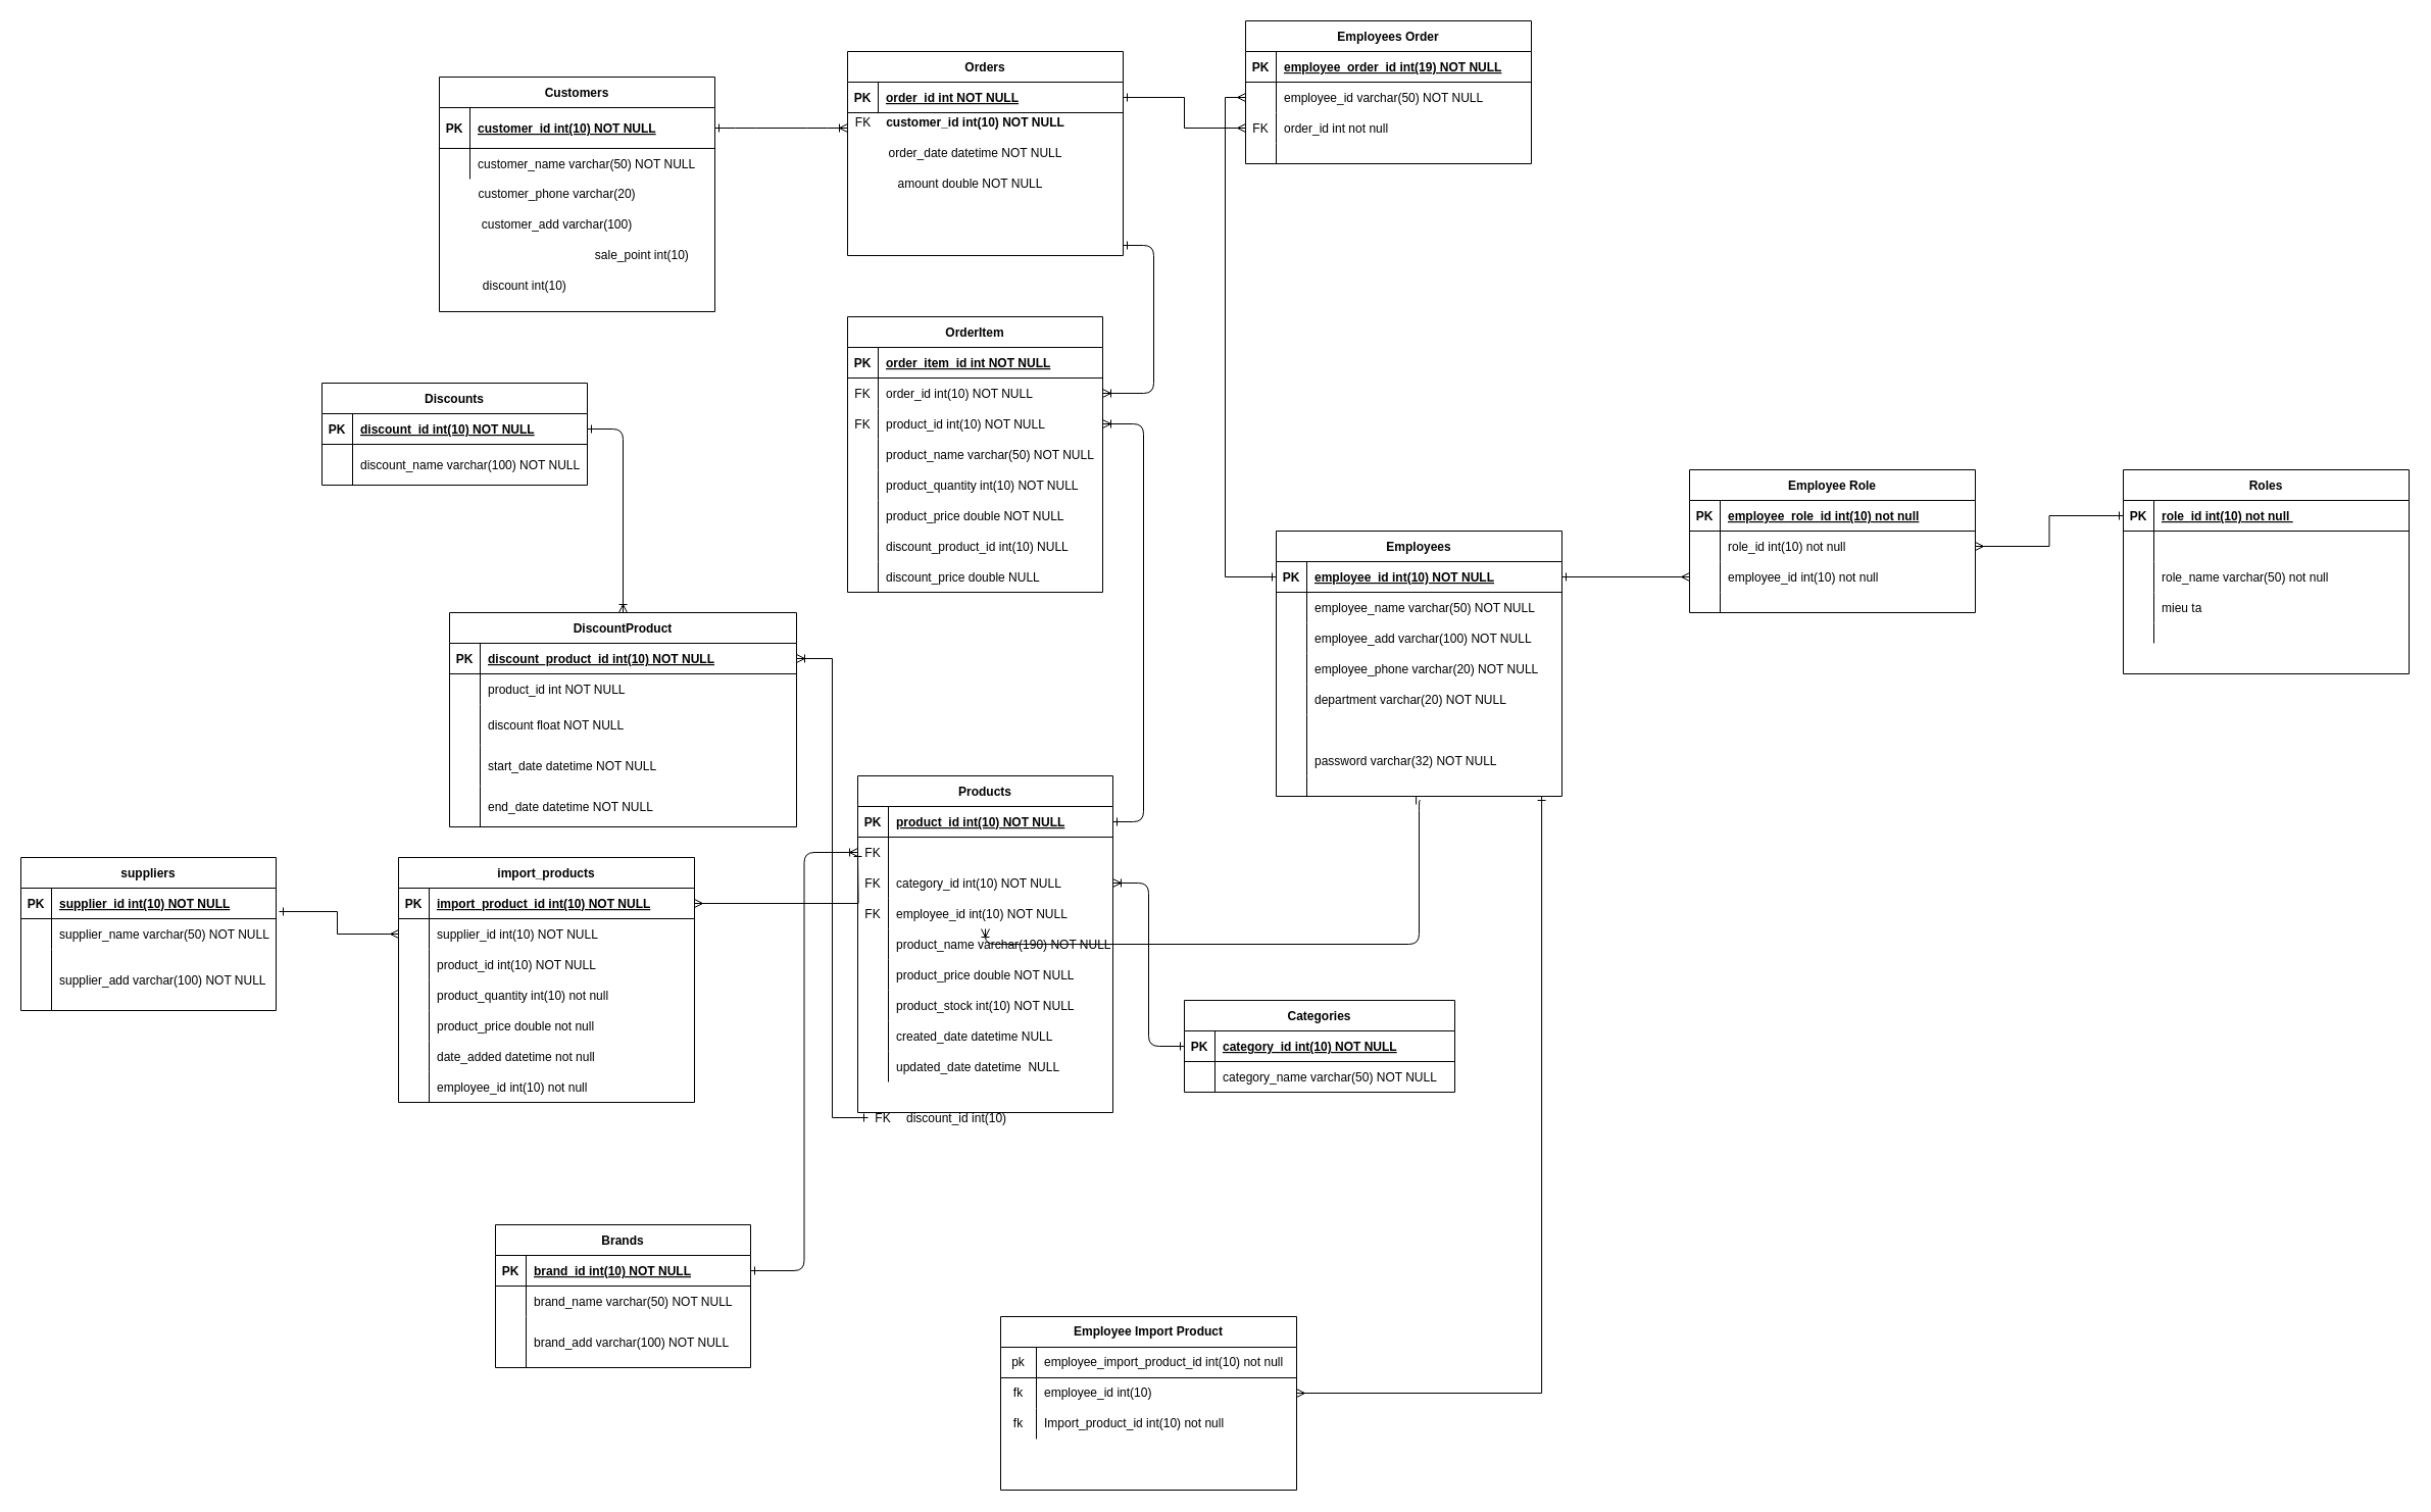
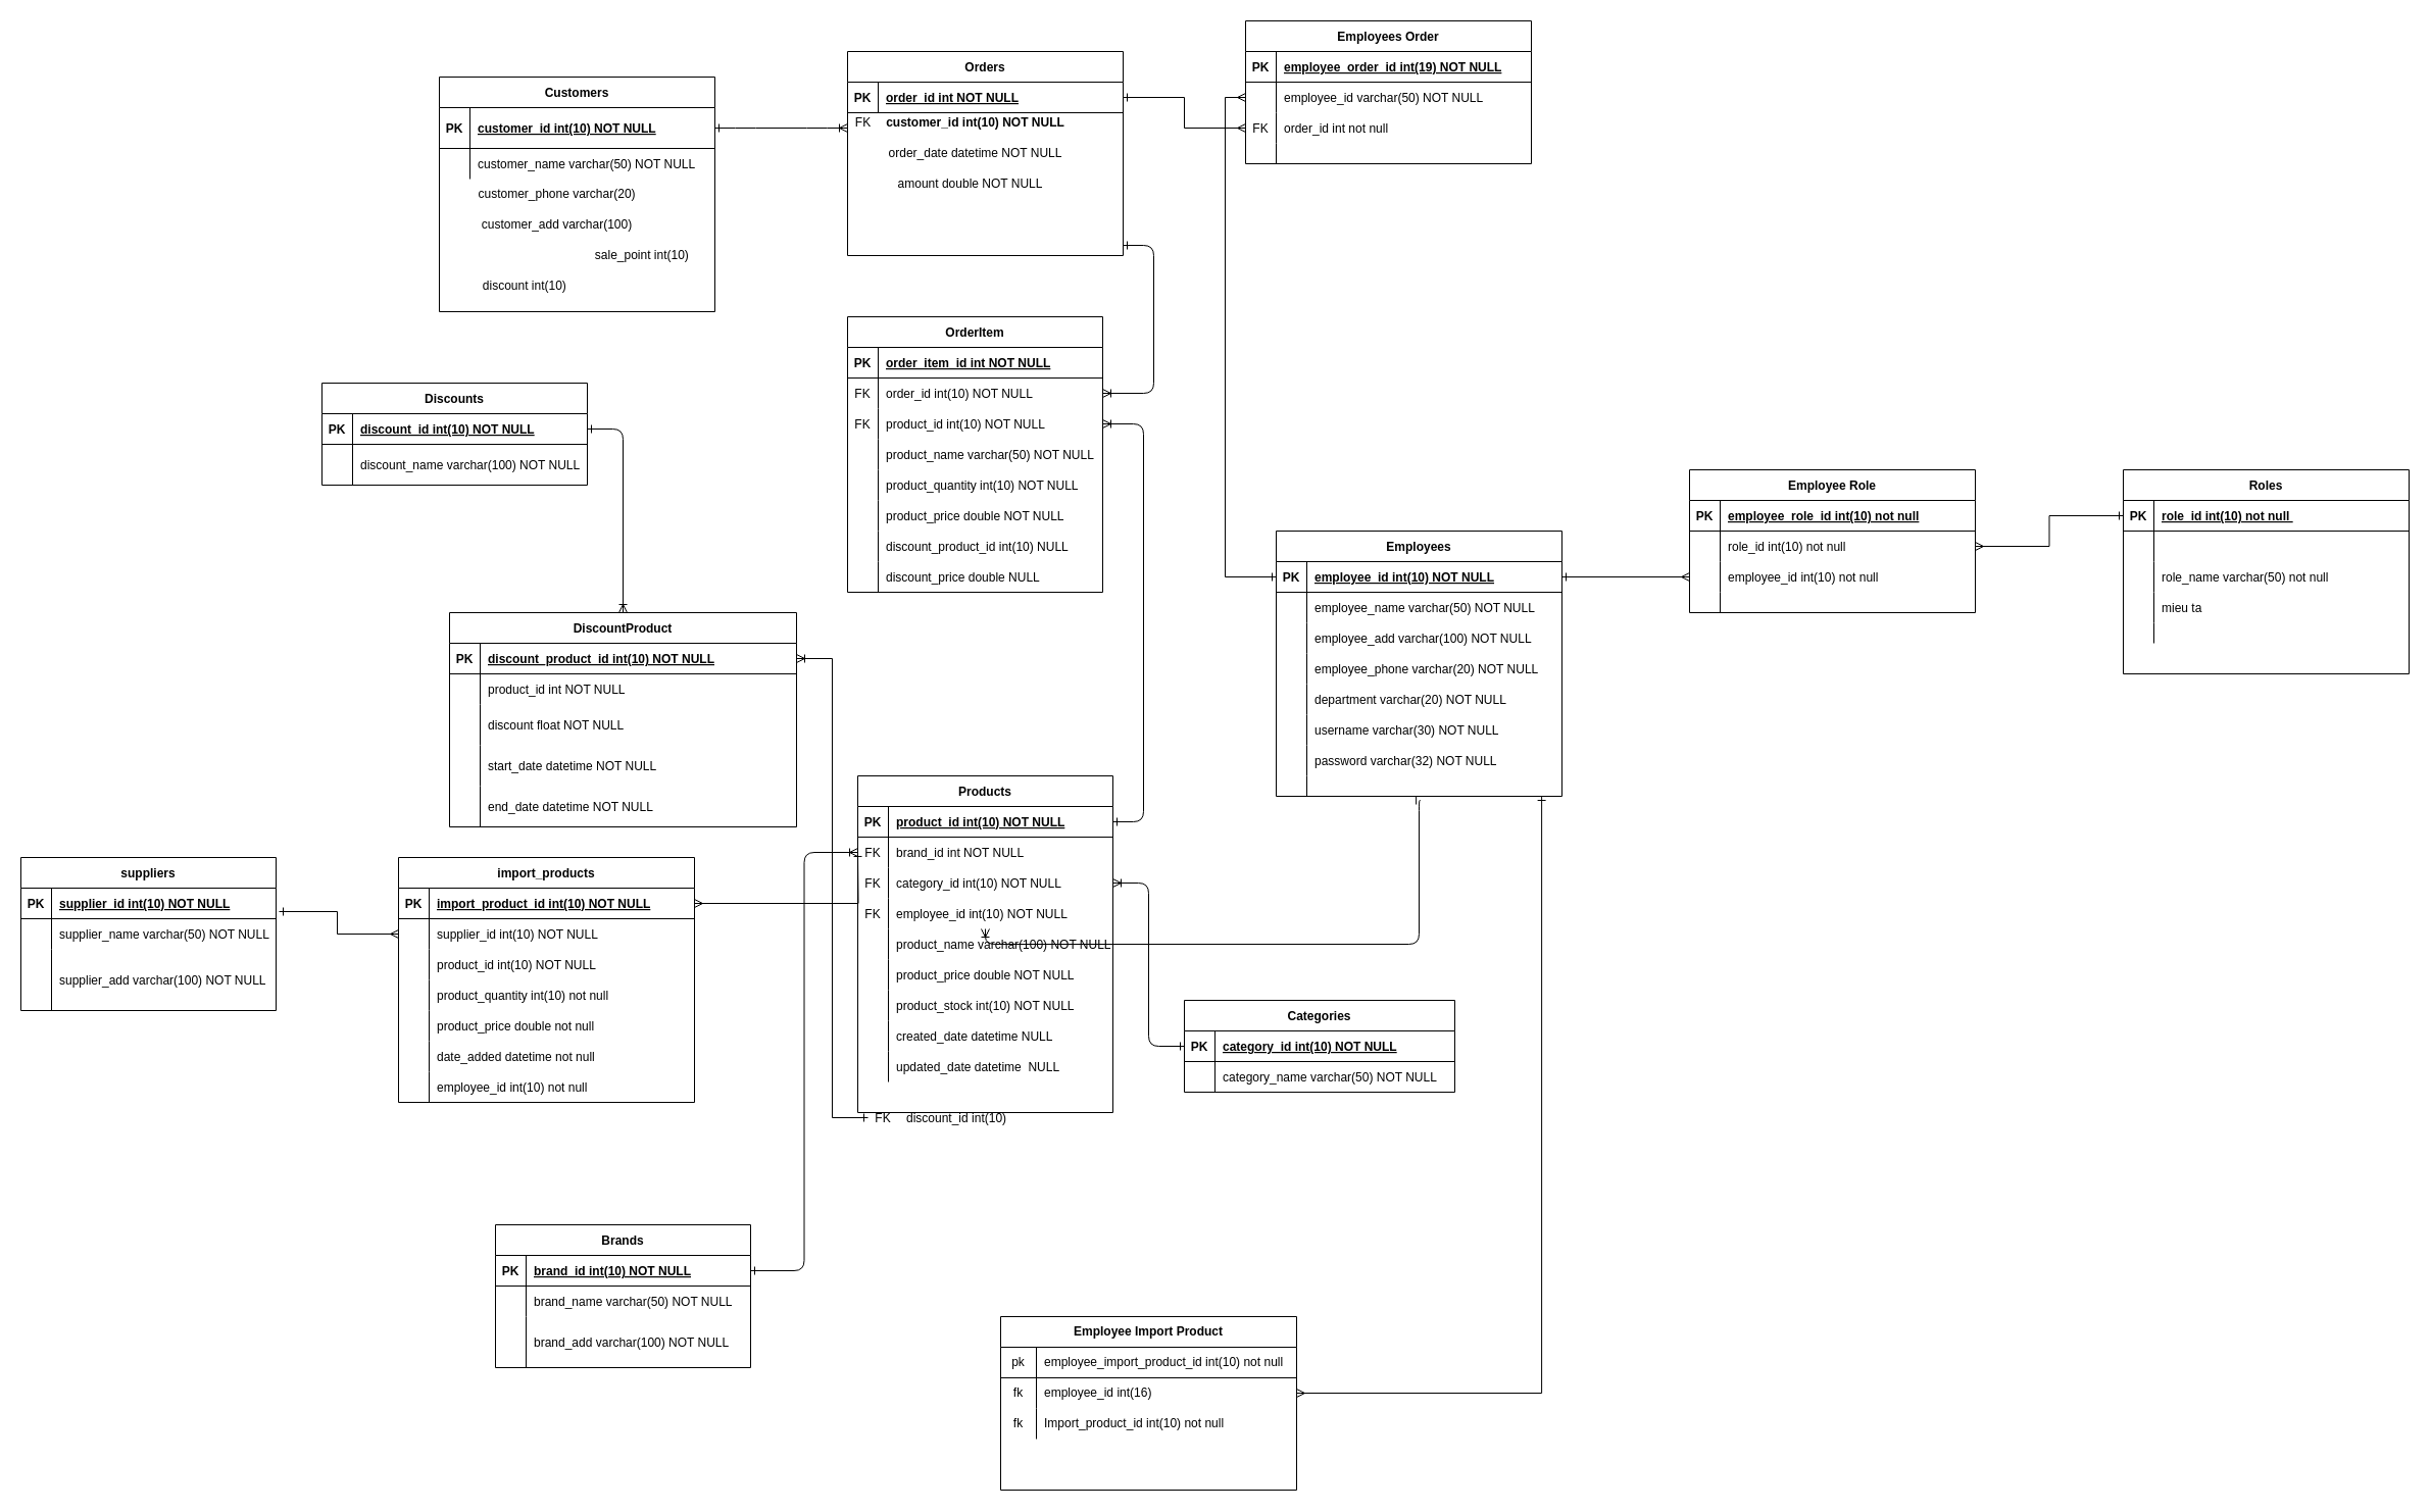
+ <mxCell id="179" value="username varchar(30) NOT NULL" style="shape=partialRectangle;overflow=hidden;connectable=0;fillColor=none;top=0;left=0;bottom=0;right=0;align=left;spacingLeft=6;" parent="177" vertex="1"><mxGeometry x="30" width="250" height="30" as="geometry" /></mxCell>
+ <mxCell id="53" value="brand_id int NOT NULL" style="shape=partialRectangle;overflow=hidden;connectable=0;fillColor=none;top=0;left=0;bottom=0;right=0;align=left;spacingLeft=6;" parent="51" vertex="1"><mxGeometry x="30" width="220" height="30" as="geometry" /></mxCell>
- <mxCell id="62" value="product_name varchar(190) NOT NULL" style="shape=partialRectangle;overflow=hidden;connectable=0;fillColor=none;top=0;left=0;bottom=0;right=0;align=left;spacingLeft=6;" parent="60" vertex="1"><mxGeometry x="30" width="220" height="30" as="geometry" /></mxCell>
+ <mxCell id="62" value="product_name varchar(100) NOT NULL" style="shape=partialRectangle;overflow=hidden;connectable=0;fillColor=none;top=0;left=0;bottom=0;right=0;align=left;spacingLeft=6;" parent="60" vertex="1"><mxGeometry x="30" width="220" height="30" as="geometry" /></mxCell>
- <mxCell id="236" value="employee_id int(10)" style="shape=partialRectangle;html=1;whiteSpace=wrap;connectable=0;fillColor=none;top=0;left=0;bottom=0;right=0;align=left;spacingLeft=6;overflow=hidden;" parent="234" vertex="1"><mxGeometry x="35" width="255" height="30" as="geometry" /></mxCell>
+ <mxCell id="236" value="employee_id int(16)" style="shape=partialRectangle;html=1;whiteSpace=wrap;connectable=0;fillColor=none;top=0;left=0;bottom=0;right=0;align=left;spacingLeft=6;overflow=hidden;" parent="234" vertex="1"><mxGeometry x="35" width="255" height="30" as="geometry" /></mxCell>
